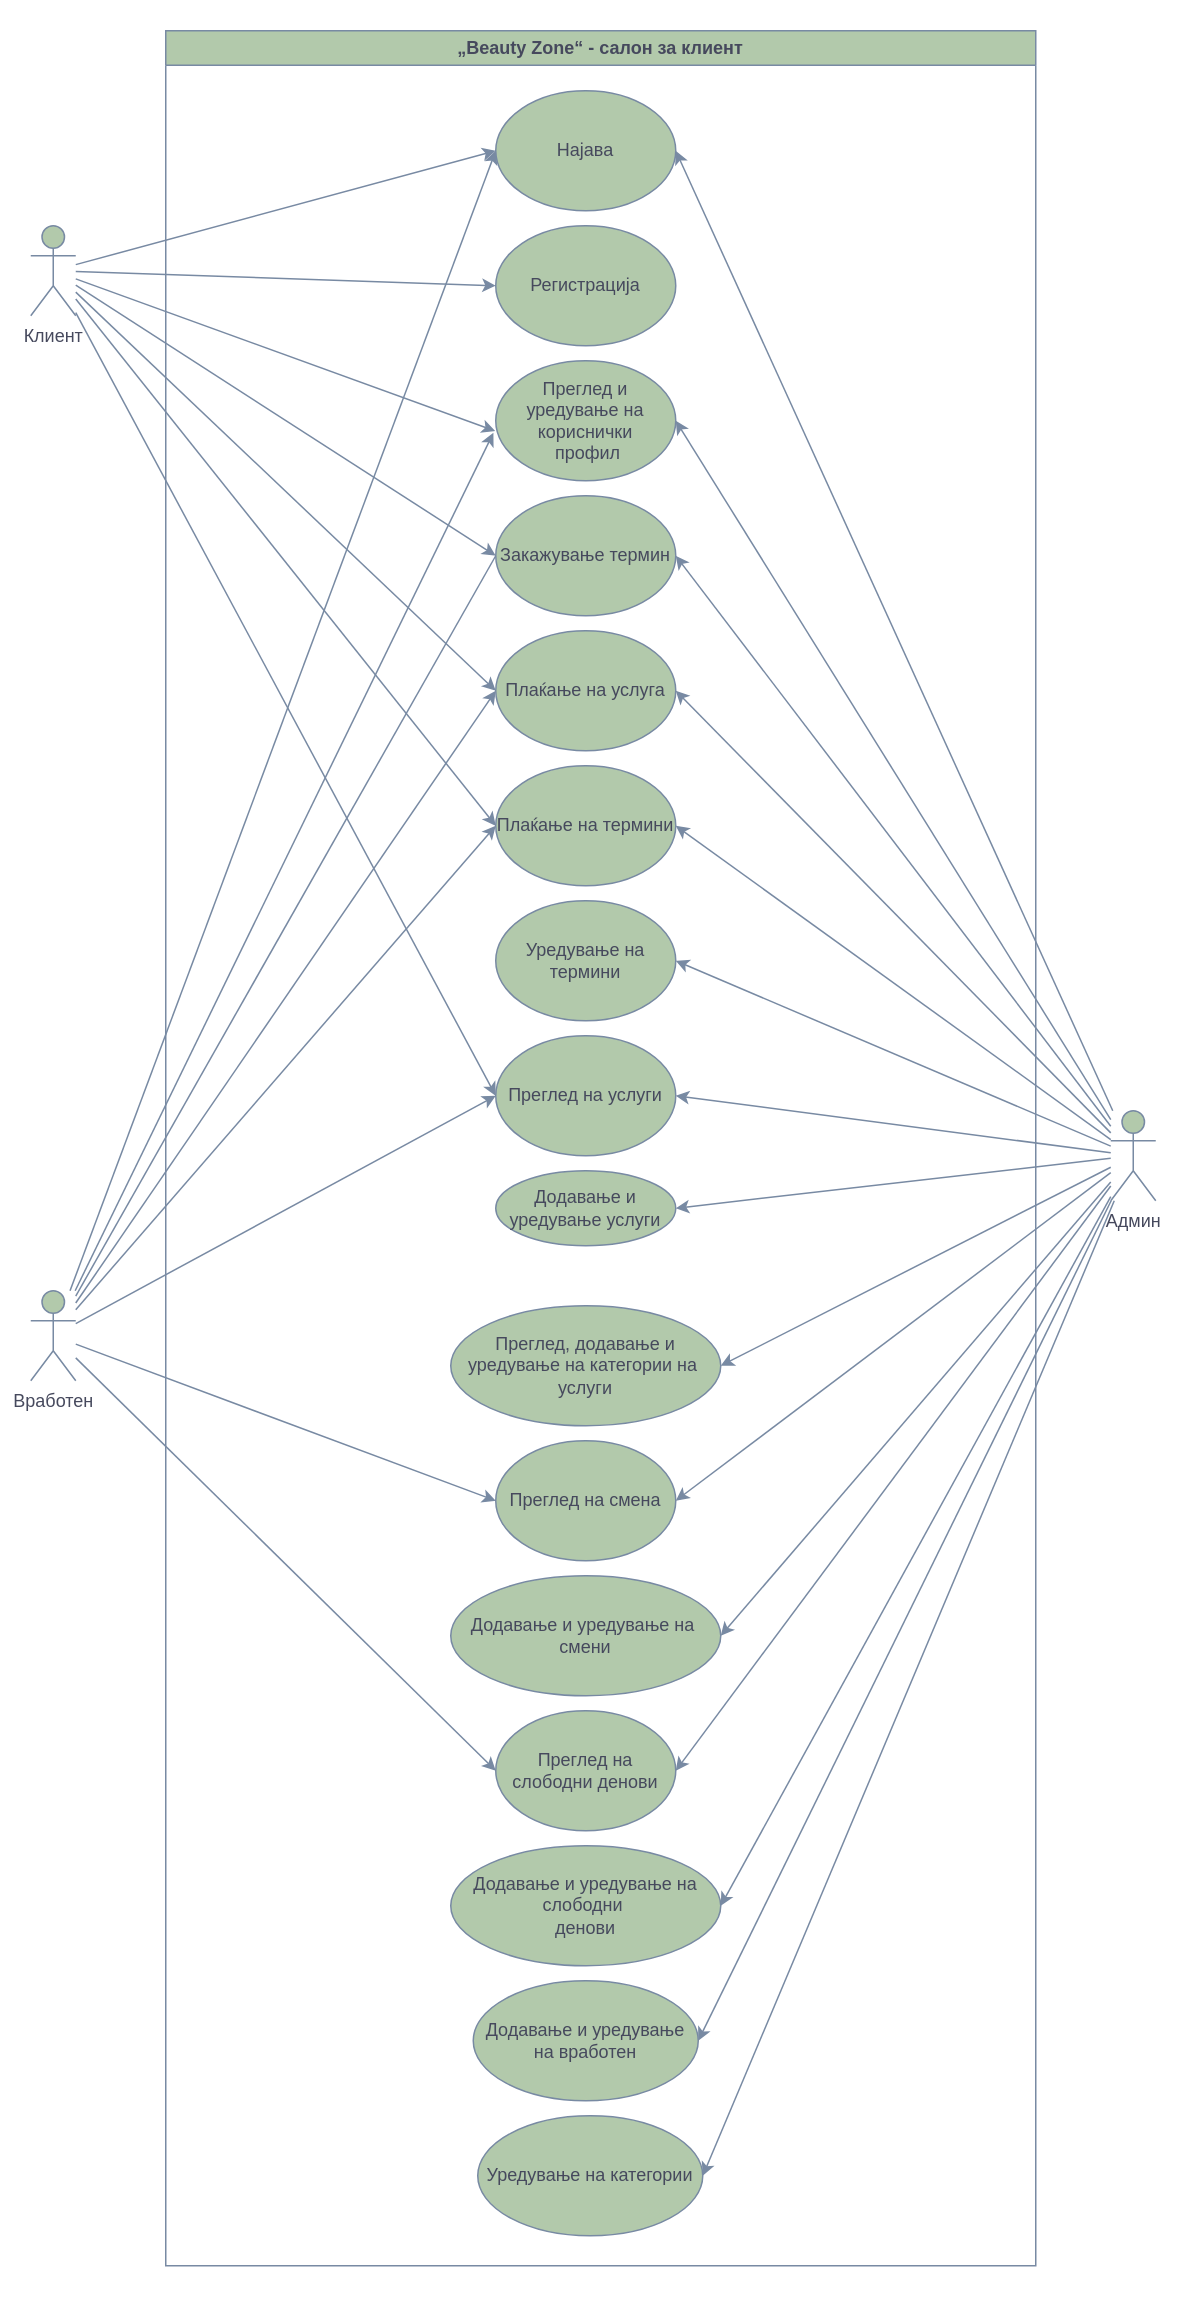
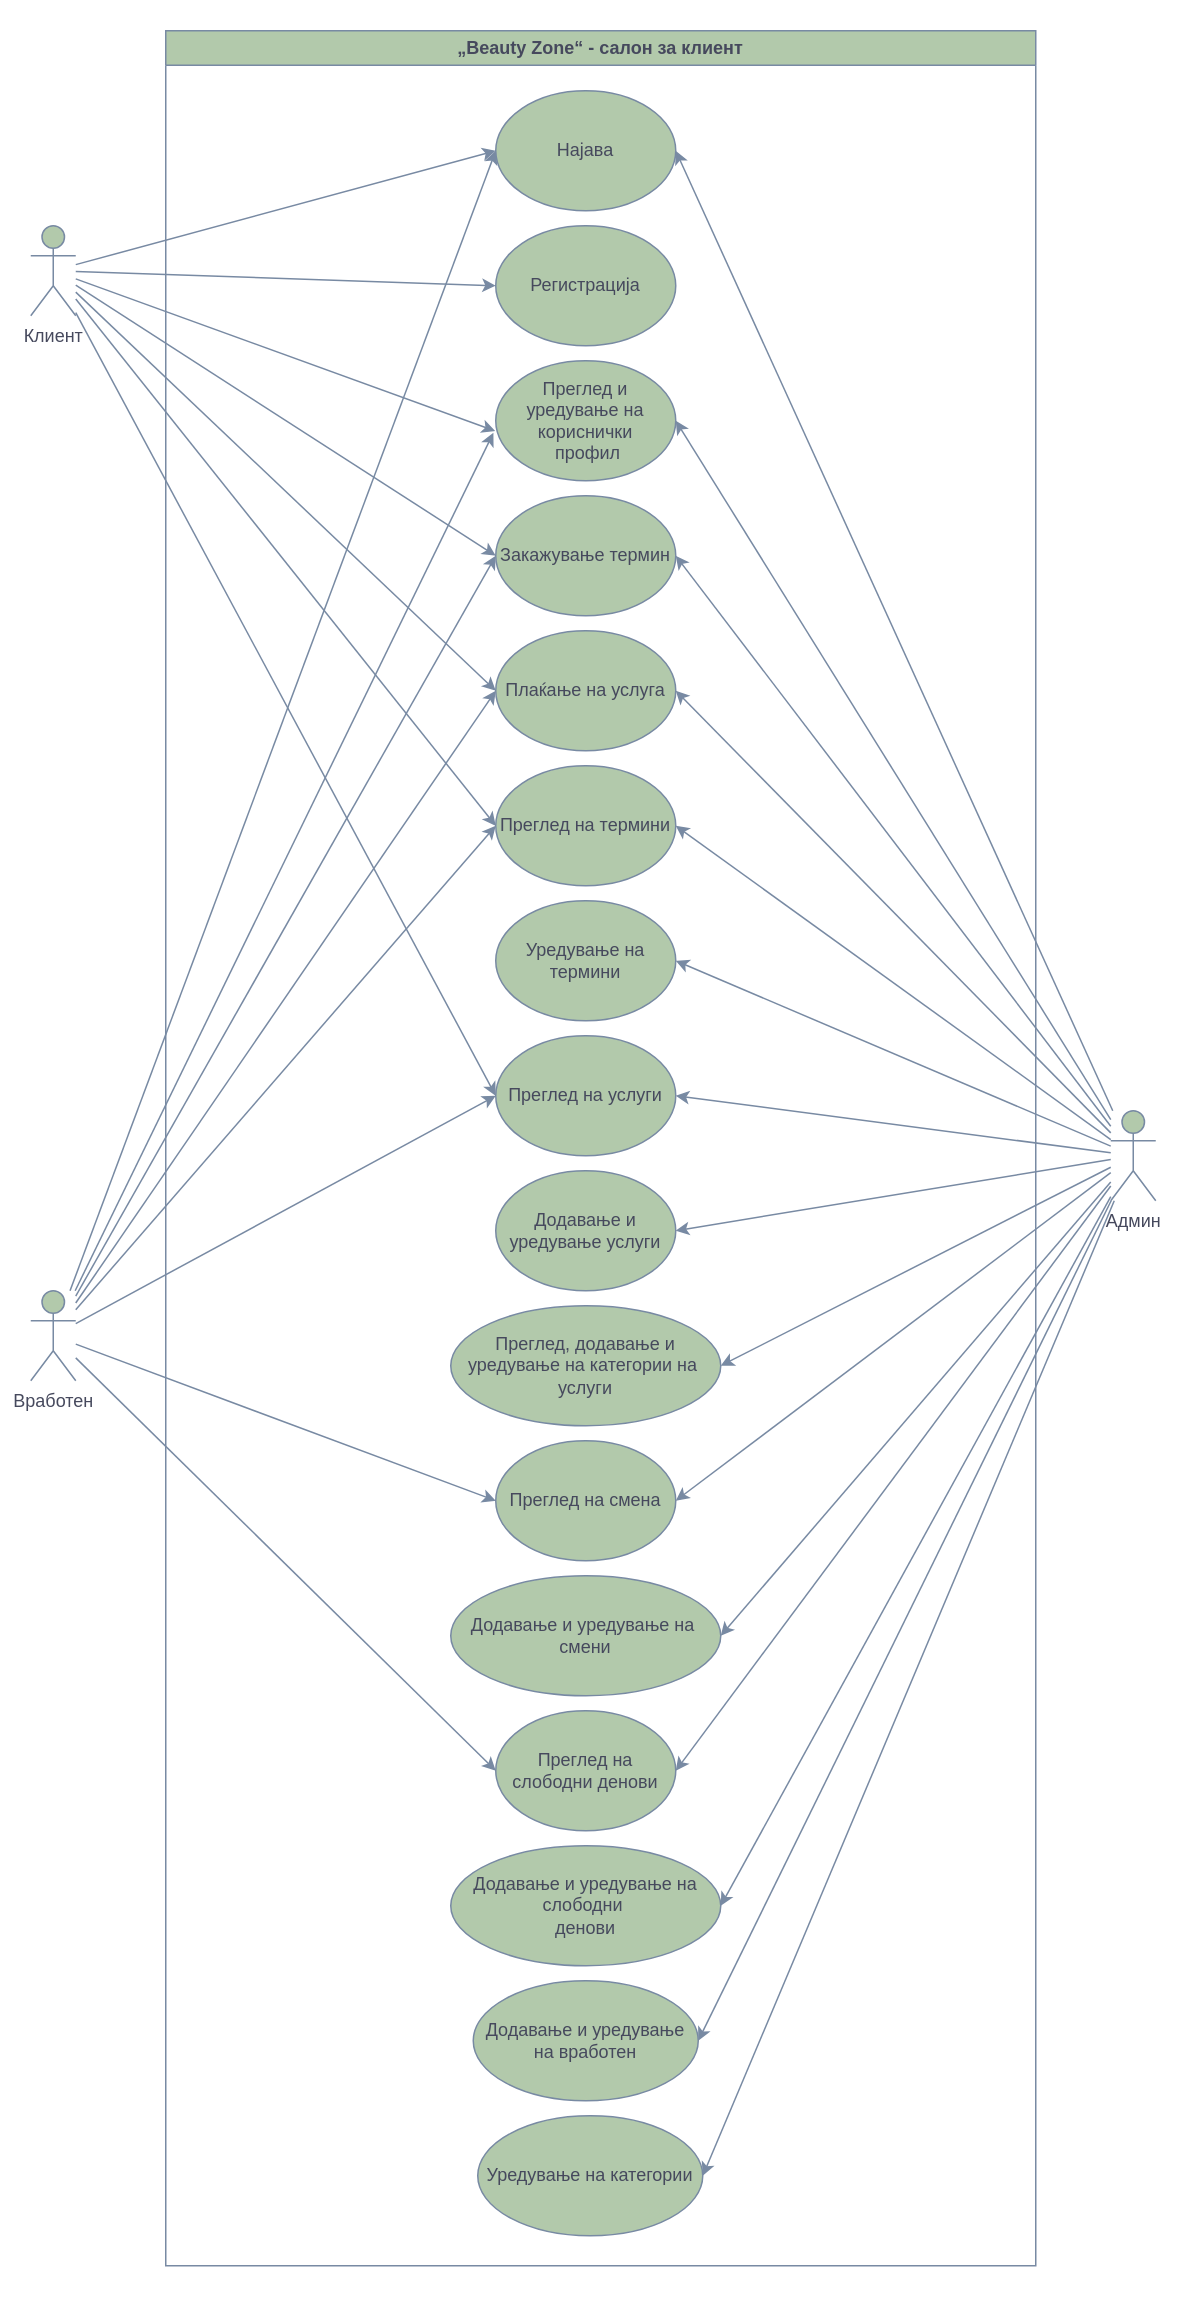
- <mxCell id="25" style="rounded=0;orthogonalLoop=1;jettySize=auto;html=1;entryX=0;entryY=0.5;entryDx=0;entryDy=0;strokeColor=#788AA3;fontColor=#46495D;fillColor=#B2C9AB;endArrow=none;" edge="1" parent="1" source="31" target="5"><mxGeometry relative="1" as="geometry" /></mxCell>
+ <mxCell id="25" style="rounded=0;orthogonalLoop=1;jettySize=auto;html=1;entryX=0;entryY=0.5;entryDx=0;entryDy=0;strokeColor=#788AA3;fontColor=#46495D;fillColor=#B2C9AB;" edge="1" parent="1" source="31" target="5"><mxGeometry relative="1" as="geometry" /></mxCell>
- <mxCell id="11" value="Плаќање на термини" style="ellipse;whiteSpace=wrap;html=1;labelBackgroundColor=none;fillColor=#B2C9AB;strokeColor=#788AA3;fontColor=#46495D;" vertex="1" parent="2"><mxGeometry x="220" y="490" width="120" height="80" as="geometry" /></mxCell>
+ <mxCell id="11" value="Преглед на термини" style="ellipse;whiteSpace=wrap;html=1;labelBackgroundColor=none;fillColor=#B2C9AB;strokeColor=#788AA3;fontColor=#46495D;" vertex="1" parent="2"><mxGeometry x="220" y="490" width="120" height="80" as="geometry" /></mxCell>
- <mxCell id="7" value="Додавање и уредување&lt;span style=&quot;background-color: initial;&quot;&gt;&amp;nbsp;услуги&lt;/span&gt;" style="ellipse;whiteSpace=wrap;html=1;labelBackgroundColor=none;fillColor=#B2C9AB;strokeColor=#788AA3;fontColor=#46495D;" vertex="1" parent="2"><mxGeometry x="220" y="760" width="120" height="50" as="geometry" /></mxCell>
+ <mxCell id="7" value="Додавање и уредување&lt;span style=&quot;background-color: initial;&quot;&gt;&amp;nbsp;услуги&lt;/span&gt;" style="ellipse;whiteSpace=wrap;html=1;labelBackgroundColor=none;fillColor=#B2C9AB;strokeColor=#788AA3;fontColor=#46495D;" vertex="1" parent="2"><mxGeometry x="220" y="760" width="120" height="80" as="geometry" /></mxCell>
